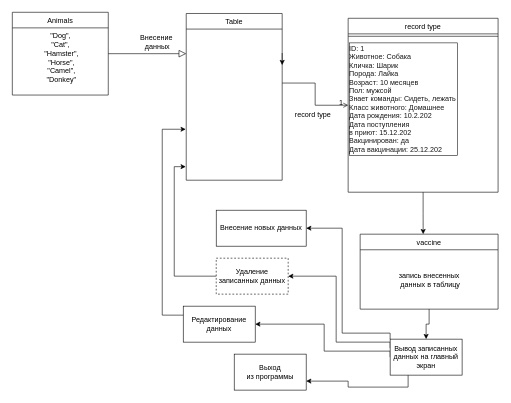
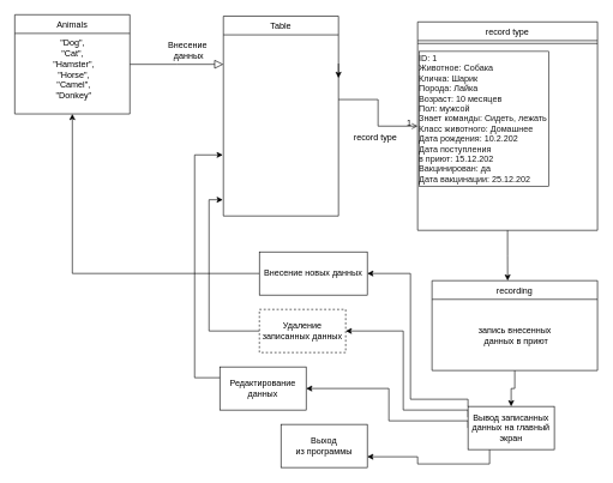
+ <mxCell id="22" style="edgeStyle=orthogonalEdgeStyle;rounded=0;orthogonalLoop=1;jettySize=auto;html=1;exitX=0;exitY=0.5;exitDx=0;exitDy=0;entryX=0.5;entryY=1;entryDx=0;entryDy=0;" edge="1" parent="1" source="23" target="2"><mxGeometry relative="1" as="geometry" /></mxCell>
- <mxCell id="18" value="vaccine" style="swimlane;fontStyle=0;align=center;verticalAlign=top;childLayout=stackLayout;horizontal=1;startSize=26;horizontalStack=0;resizeParent=1;resizeLast=0;collapsible=1;marginBottom=0;rounded=0;shadow=0;strokeWidth=1;" vertex="1" parent="1"><mxGeometry x="600" y="390" width="230" height="125" as="geometry"><mxRectangle x="130" y="380" width="160" height="26" as="alternateBounds" /></mxGeometry></mxCell>
+ <mxCell id="18" value="recording" style="swimlane;fontStyle=0;align=center;verticalAlign=top;childLayout=stackLayout;horizontal=1;startSize=26;horizontalStack=0;resizeParent=1;resizeLast=0;collapsible=1;marginBottom=0;rounded=0;shadow=0;strokeWidth=1;" vertex="1" parent="1"><mxGeometry x="600" y="390" width="230" height="125" as="geometry"><mxRectangle x="130" y="380" width="160" height="26" as="alternateBounds" /></mxGeometry></mxCell>
- <mxCell id="20" value="запись внесенных&lt;br&gt;&amp;nbsp;данных в таблицу" style="text;html=1;align=center;verticalAlign=middle;resizable=0;points=[];autosize=1;strokeColor=none;fillColor=none;" vertex="1" parent="18"><mxGeometry y="56" width="230" height="40" as="geometry" /></mxCell>
+ <mxCell id="20" value="запись внесенных&lt;br&gt;&amp;nbsp;данных в приют" style="text;html=1;align=center;verticalAlign=middle;resizable=0;points=[];autosize=1;strokeColor=none;fillColor=none;" vertex="1" parent="18"><mxGeometry y="56" width="230" height="40" as="geometry" /></mxCell>
